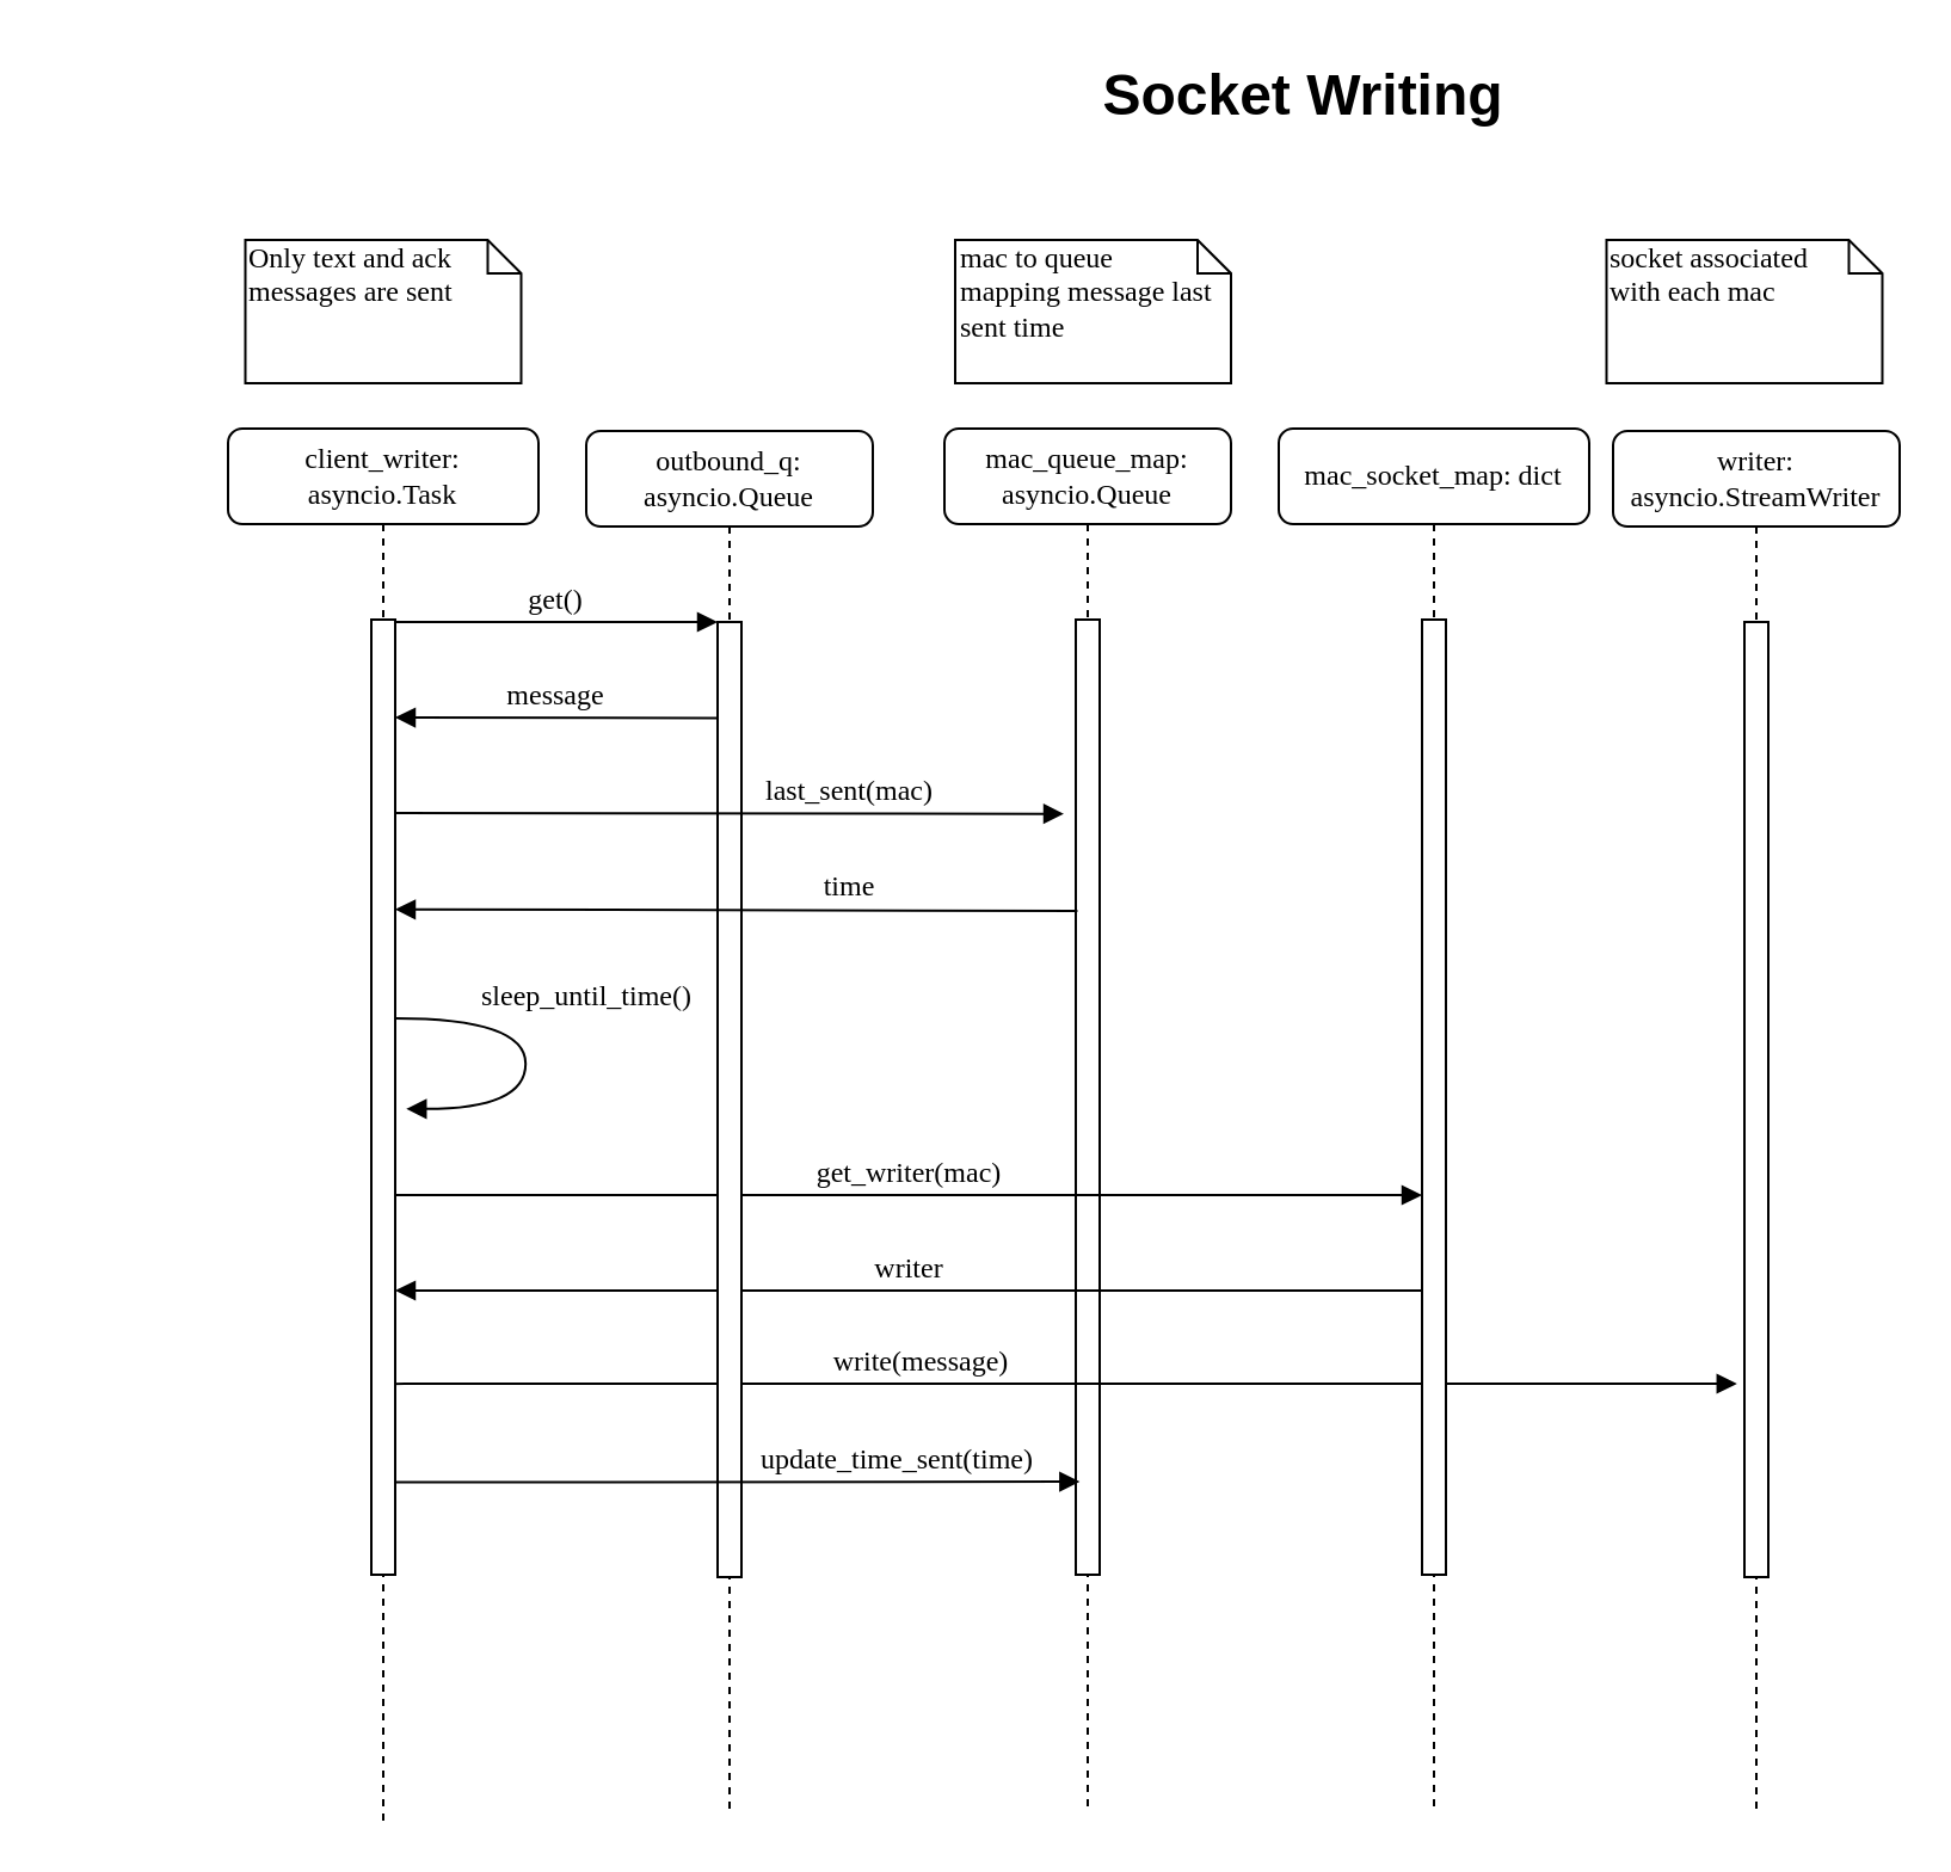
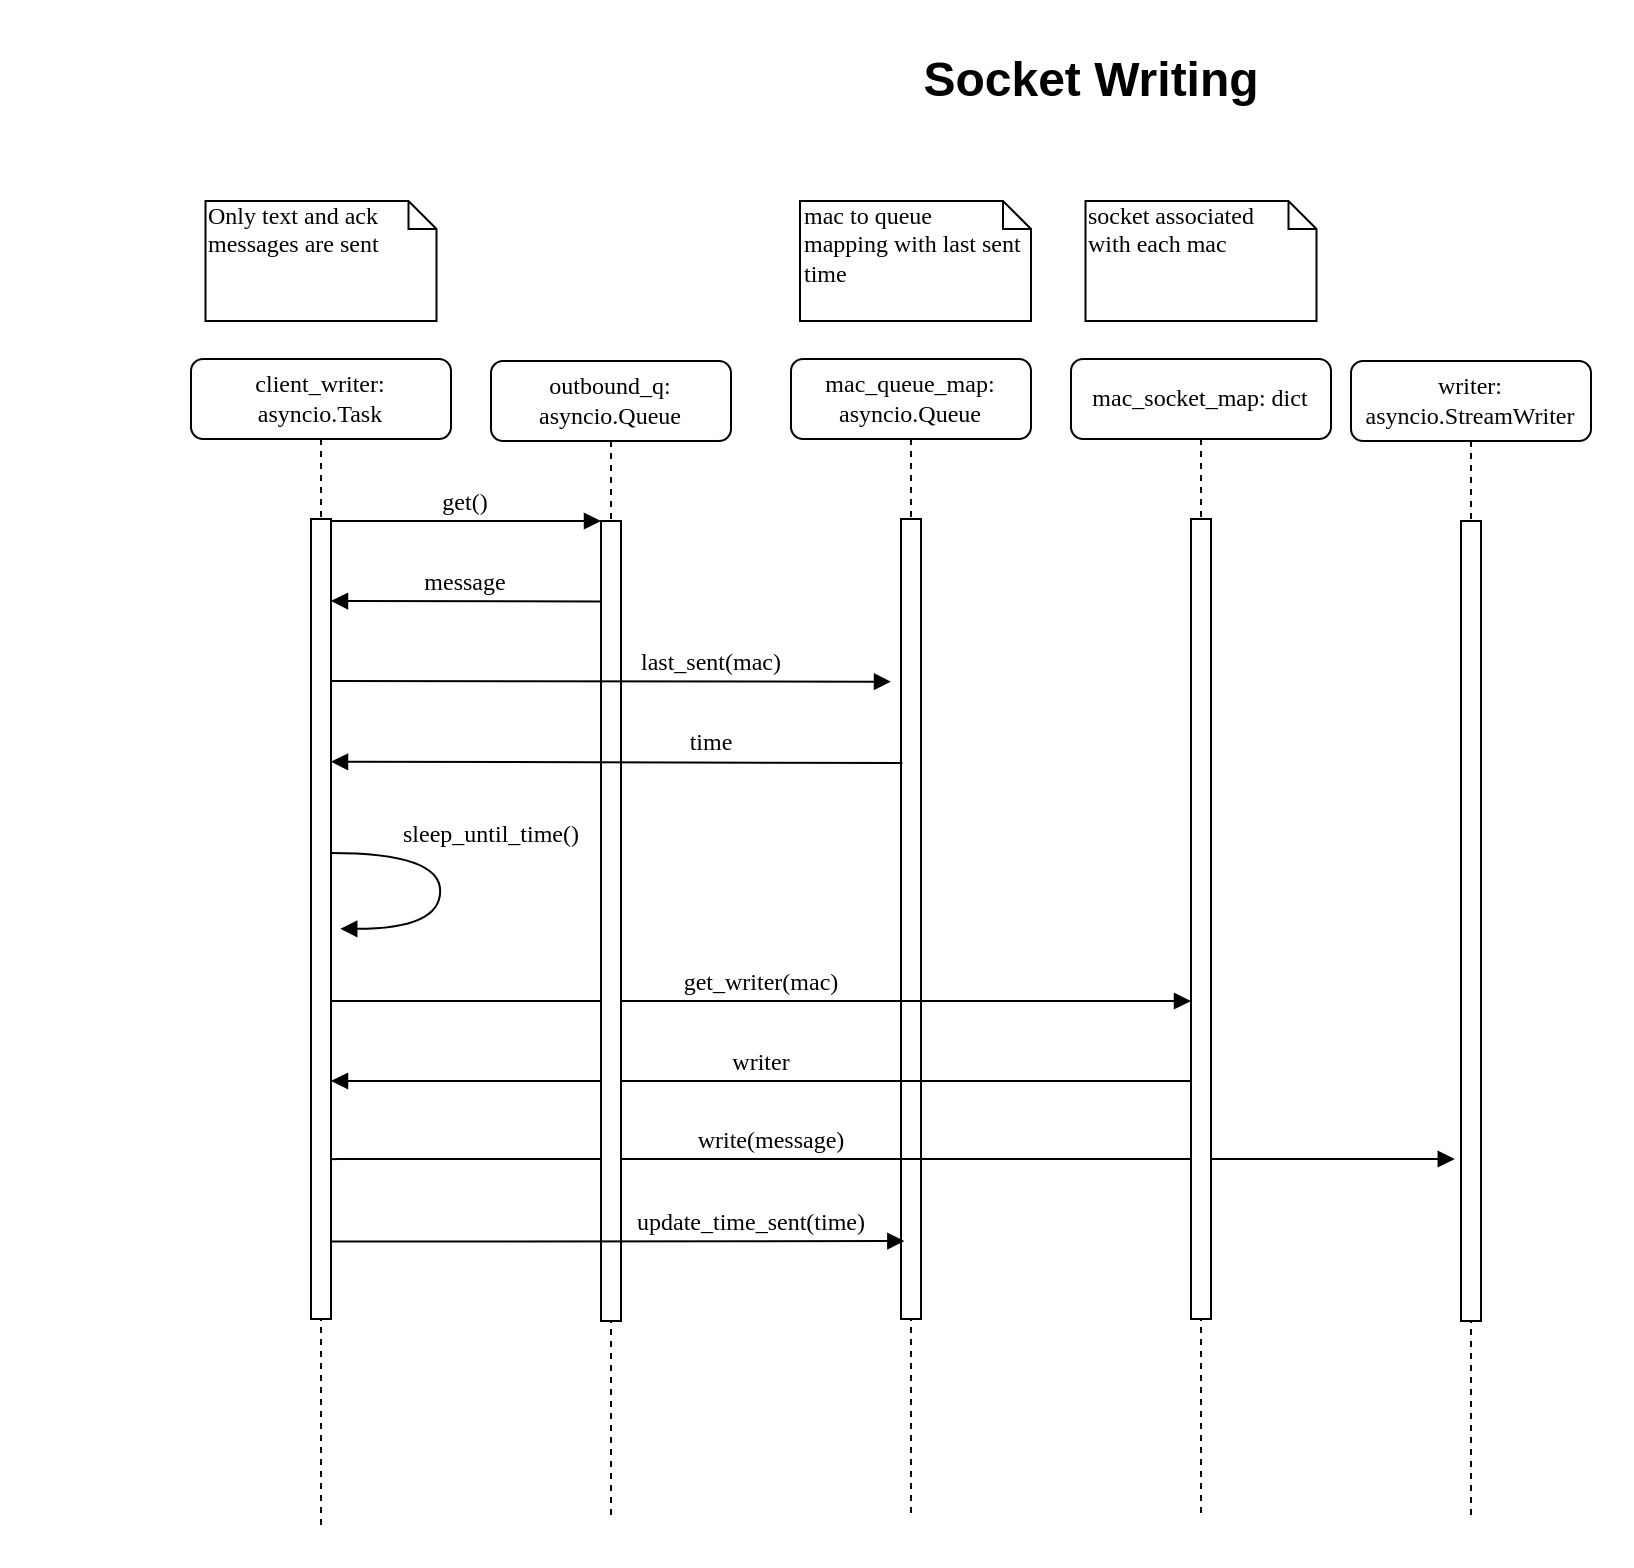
- <mxCell id="19" value="mac to queue&lt;div&gt;mapping message last sent time&lt;/div&gt;" style="shape=note;whiteSpace=wrap;html=1;size=14;verticalAlign=top;align=left;spacingTop=-6;rounded=0;shadow=0;comic=0;labelBackgroundColor=none;strokeWidth=1;fontFamily=Verdana;fontSize=12" parent="1" vertex="1"><mxGeometry x="399.5" y="100" width="115.5" height="60" as="geometry" /></mxCell>
+ <mxCell id="19" value="mac to queue&lt;div&gt;mapping with last sent time&lt;/div&gt;" style="shape=note;whiteSpace=wrap;html=1;size=14;verticalAlign=top;align=left;spacingTop=-6;rounded=0;shadow=0;comic=0;labelBackgroundColor=none;strokeWidth=1;fontFamily=Verdana;fontSize=12" parent="1" vertex="1"><mxGeometry x="399.5" y="100" width="115.5" height="60" as="geometry" /></mxCell>
- <mxCell id="23" value="socket associated&amp;nbsp;&lt;div&gt;with each mac&lt;/div&gt;" style="shape=note;whiteSpace=wrap;html=1;size=14;verticalAlign=top;align=left;spacingTop=-6;rounded=0;shadow=0;comic=0;labelBackgroundColor=none;strokeWidth=1;fontFamily=Verdana;fontSize=12" vertex="1" parent="1"><mxGeometry x="672.25" y="100" width="115.5" height="60" as="geometry" /></mxCell>
+ <mxCell id="23" value="socket associated&amp;nbsp;&lt;div&gt;with each mac&lt;/div&gt;" style="shape=note;whiteSpace=wrap;html=1;size=14;verticalAlign=top;align=left;spacingTop=-6;rounded=0;shadow=0;comic=0;labelBackgroundColor=none;strokeWidth=1;fontFamily=Verdana;fontSize=12" vertex="1" parent="1"><mxGeometry x="542.25" y="100" width="115.5" height="60" as="geometry" /></mxCell>
